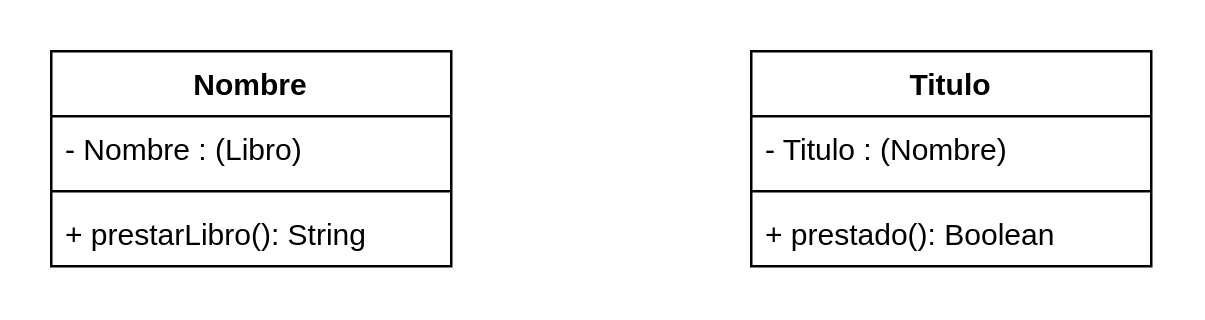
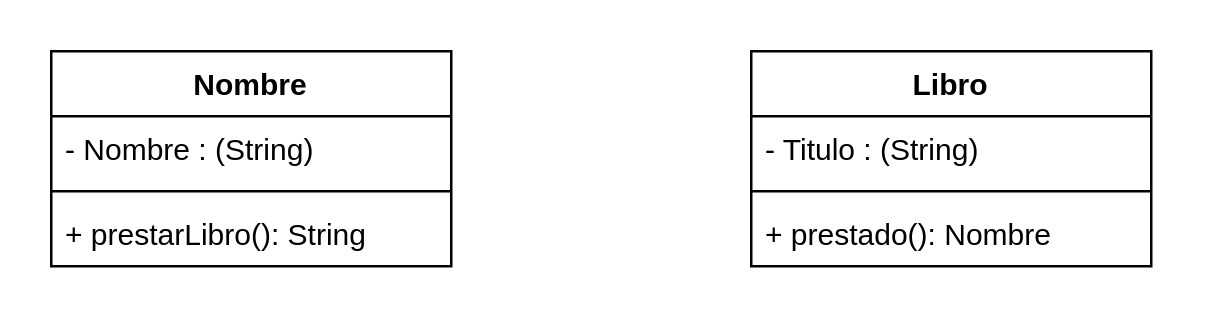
- <mxCell id="6" value="Titulo" style="swimlane;fontStyle=1;align=center;verticalAlign=top;childLayout=stackLayout;horizontal=1;startSize=26;horizontalStack=0;resizeParent=1;resizeParentMax=0;resizeLast=0;collapsible=1;marginBottom=0;whiteSpace=wrap;html=1;" vertex="1" parent="1"><mxGeometry x="300" y="20" width="160" height="86" as="geometry" /></mxCell>
+ <mxCell id="6" value="Libro" style="swimlane;fontStyle=1;align=center;verticalAlign=top;childLayout=stackLayout;horizontal=1;startSize=26;horizontalStack=0;resizeParent=1;resizeParentMax=0;resizeLast=0;collapsible=1;marginBottom=0;whiteSpace=wrap;html=1;" vertex="1" parent="1"><mxGeometry x="300" y="20" width="160" height="86" as="geometry" /></mxCell>
- <mxCell id="3" value="- Nombre : (Libro)" style="text;strokeColor=none;fillColor=none;align=left;verticalAlign=top;spacingLeft=4;spacingRight=4;overflow=hidden;rotatable=0;points=[[0,0.5],[1,0.5]];portConstraint=eastwest;whiteSpace=wrap;html=1;" vertex="1" parent="2"><mxGeometry y="26" width="160" height="26" as="geometry" /></mxCell>
+ <mxCell id="3" value="- Nombre : (String)" style="text;strokeColor=none;fillColor=none;align=left;verticalAlign=top;spacingLeft=4;spacingRight=4;overflow=hidden;rotatable=0;points=[[0,0.5],[1,0.5]];portConstraint=eastwest;whiteSpace=wrap;html=1;" vertex="1" parent="2"><mxGeometry y="26" width="160" height="26" as="geometry" /></mxCell>
- <mxCell id="7" value="- Titulo : (Nombre)" style="text;strokeColor=none;fillColor=none;align=left;verticalAlign=top;spacingLeft=4;spacingRight=4;overflow=hidden;rotatable=0;points=[[0,0.5],[1,0.5]];portConstraint=eastwest;whiteSpace=wrap;html=1;" vertex="1" parent="6"><mxGeometry y="26" width="160" height="26" as="geometry" /></mxCell>
+ <mxCell id="7" value="- Titulo : (String)" style="text;strokeColor=none;fillColor=none;align=left;verticalAlign=top;spacingLeft=4;spacingRight=4;overflow=hidden;rotatable=0;points=[[0,0.5],[1,0.5]];portConstraint=eastwest;whiteSpace=wrap;html=1;" vertex="1" parent="6"><mxGeometry y="26" width="160" height="26" as="geometry" /></mxCell>
- <mxCell id="9" value="+ prestado(): Boolean" style="text;strokeColor=none;fillColor=none;align=left;verticalAlign=top;spacingLeft=4;spacingRight=4;overflow=hidden;rotatable=0;points=[[0,0.5],[1,0.5]];portConstraint=eastwest;whiteSpace=wrap;html=1;" vertex="1" parent="6"><mxGeometry y="60" width="160" height="26" as="geometry" /></mxCell>
+ <mxCell id="9" value="+ prestado(): Nombre" style="text;strokeColor=none;fillColor=none;align=left;verticalAlign=top;spacingLeft=4;spacingRight=4;overflow=hidden;rotatable=0;points=[[0,0.5],[1,0.5]];portConstraint=eastwest;whiteSpace=wrap;html=1;" vertex="1" parent="6"><mxGeometry y="60" width="160" height="26" as="geometry" /></mxCell>
